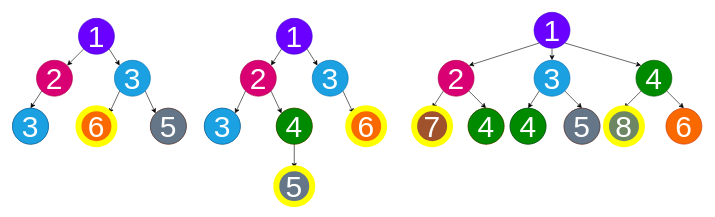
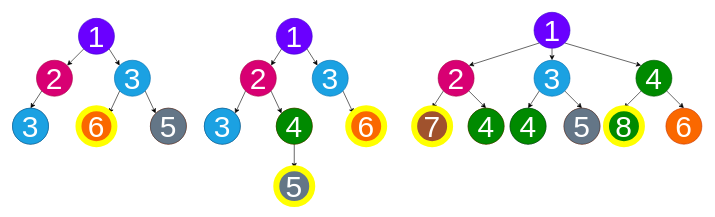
- <mxCell id="44" value="8" style="ellipse;whiteSpace=wrap;html=1;aspect=fixed;fontSize=50;fillColor=#6d8764;fontColor=#ffffff;verticalAlign=middle;strokeWidth=10;strokeColor=#FFFF00;" vertex="1" parent="1"><mxGeometry x="1010" y="180" width="60" height="60" as="geometry" /></mxCell>
+ <mxCell id="44" value="8" style="ellipse;whiteSpace=wrap;html=1;aspect=fixed;fontSize=50;fillColor=#008a00;fontColor=#ffffff;verticalAlign=middle;strokeWidth=10;strokeColor=#FFFF00;" vertex="1" parent="1"><mxGeometry x="1010" y="180" width="60" height="60" as="geometry" /></mxCell>
